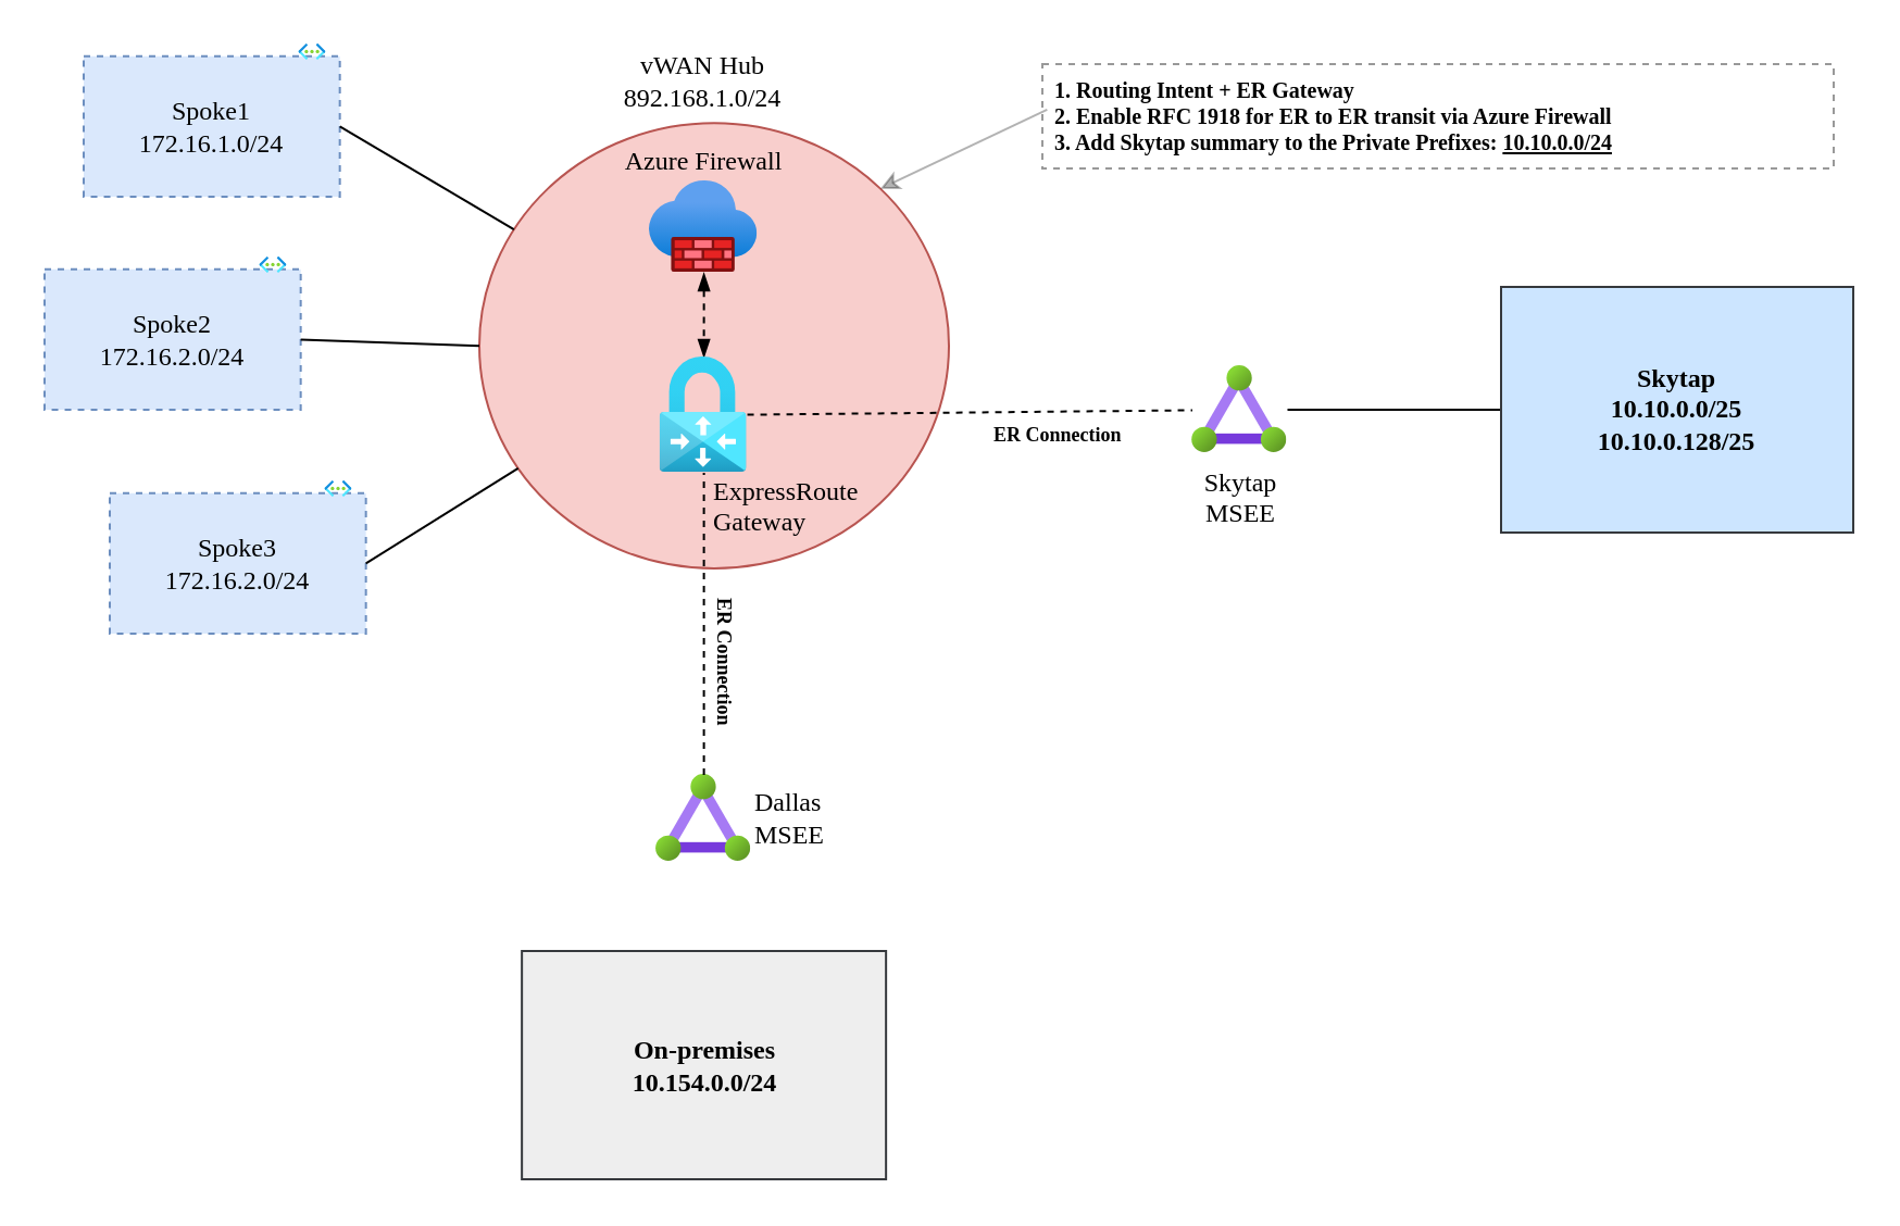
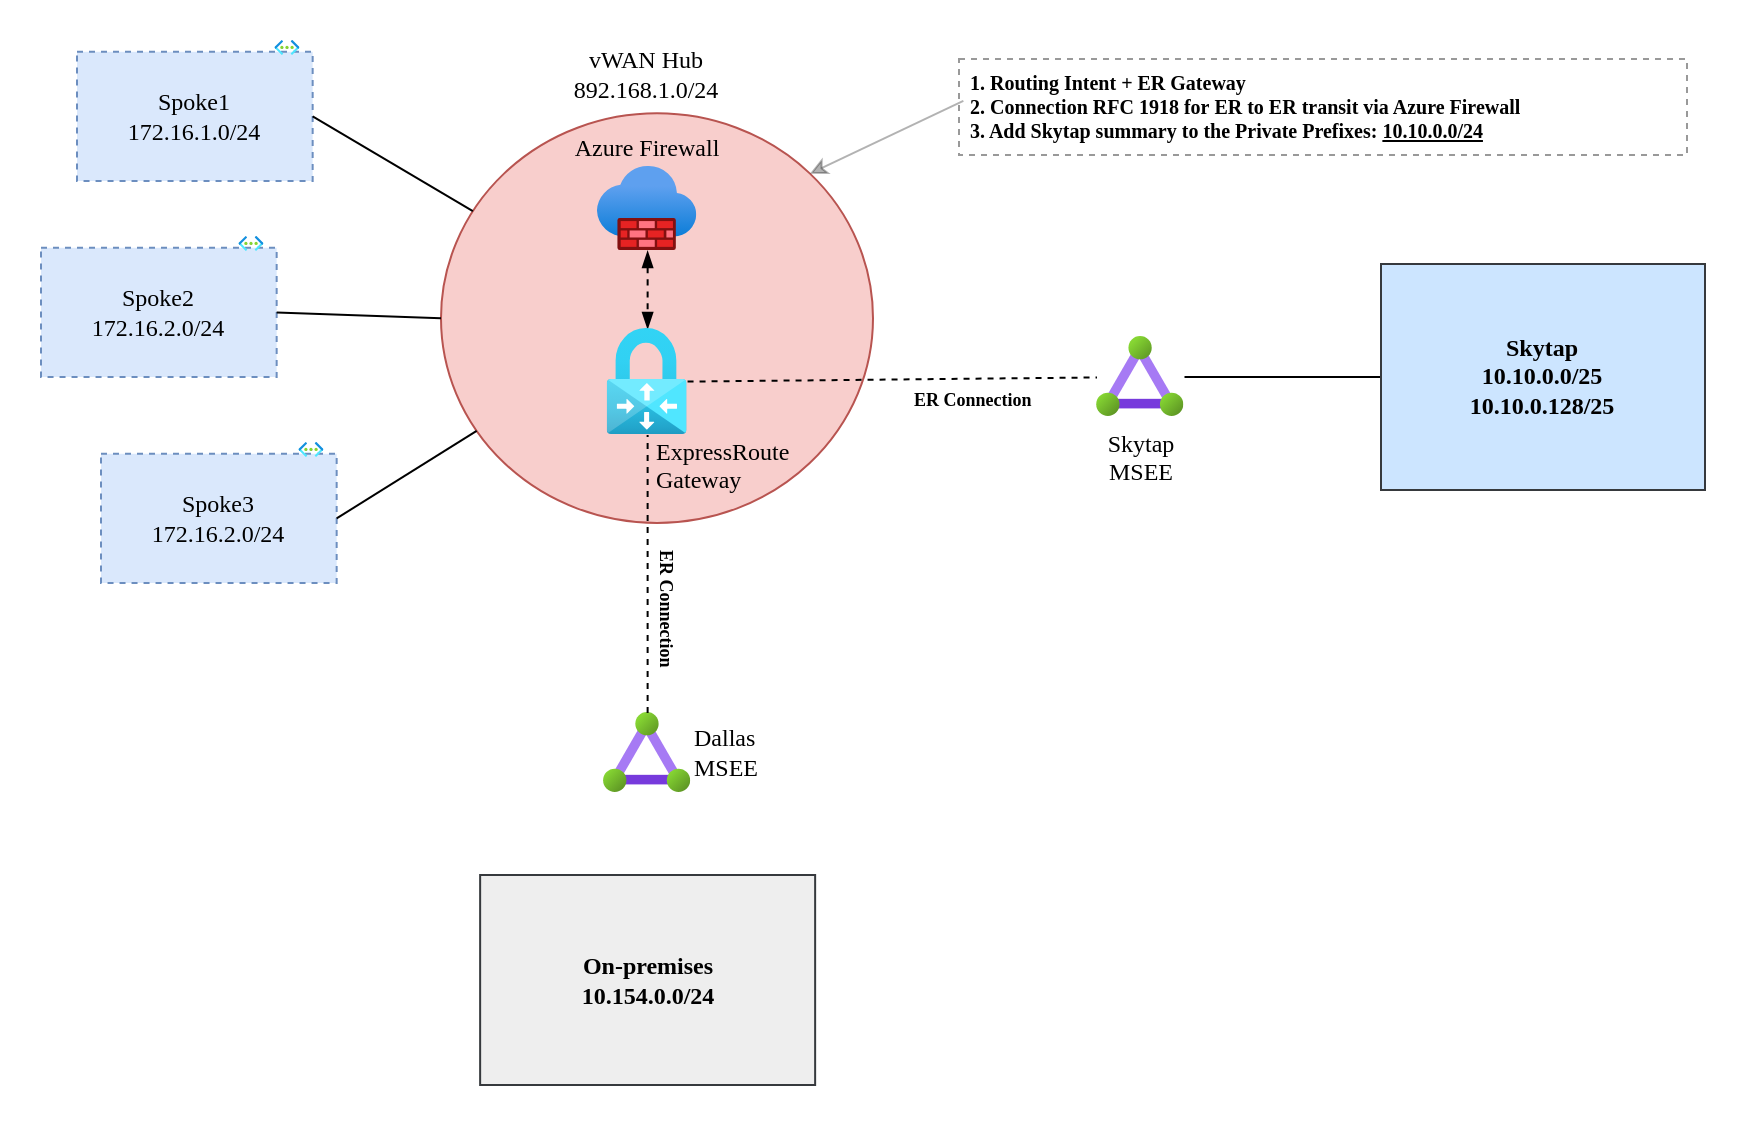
- <mxCell id="22" value="1. Routing Intent + ER Gateway&lt;br&gt;2. Enable RFC 1918 for&amp;nbsp;ER to ER transit via Azure Firewall&lt;br&gt;3. Add Skytap summary to the Private Prefixes: &lt;u style=&quot;&quot;&gt;10.10.0.0/24&lt;/u&gt;" style="text;align=left;verticalAlign=middle;resizable=0;points=[];autosize=1;strokeColor=default;fillColor=none;fontSize=10;fontFamily=Verdana;fontColor=default;hachureGap=4;fontSource=https%3A%2F%2Ffonts.googleapis.com%2Fcss%3Ffamily%3DArchitects%2BDaughter;fontStyle=1;opacity=40;dashed=1;spacing=2;spacingTop=2;spacingLeft=4;spacingRight=1;spacingBottom=2;html=1;" parent="1" vertex="1"><mxGeometry x="479" y="29" width="364" height="48" as="geometry" /></mxCell>
+ <mxCell id="22" value="1. Routing Intent + ER Gateway&lt;br&gt;2. Connection RFC 1918 for&amp;nbsp;ER to ER transit via Azure Firewall&lt;br&gt;3. Add Skytap summary to the Private Prefixes: &lt;u style=&quot;&quot;&gt;10.10.0.0/24&lt;/u&gt;" style="text;align=left;verticalAlign=middle;resizable=0;points=[];autosize=1;strokeColor=default;fillColor=none;fontSize=10;fontFamily=Verdana;fontColor=default;hachureGap=4;fontSource=https%3A%2F%2Ffonts.googleapis.com%2Fcss%3Ffamily%3DArchitects%2BDaughter;fontStyle=1;opacity=40;dashed=1;spacing=2;spacingTop=2;spacingLeft=4;spacingRight=1;spacingBottom=2;html=1;" parent="1" vertex="1"><mxGeometry x="479" y="29" width="364" height="48" as="geometry" /></mxCell>
